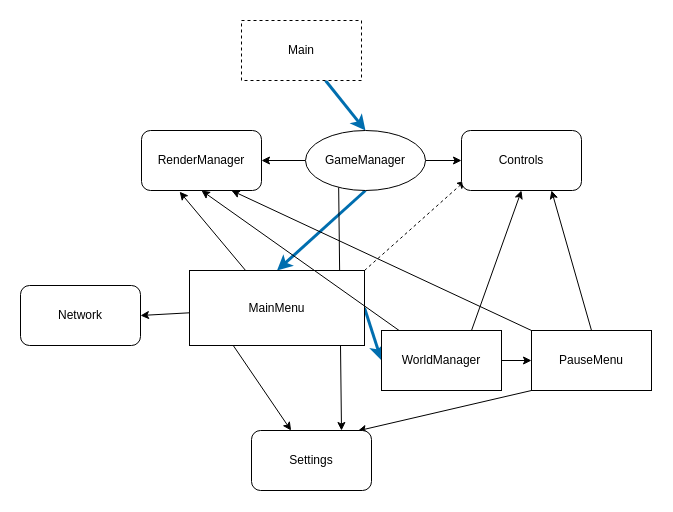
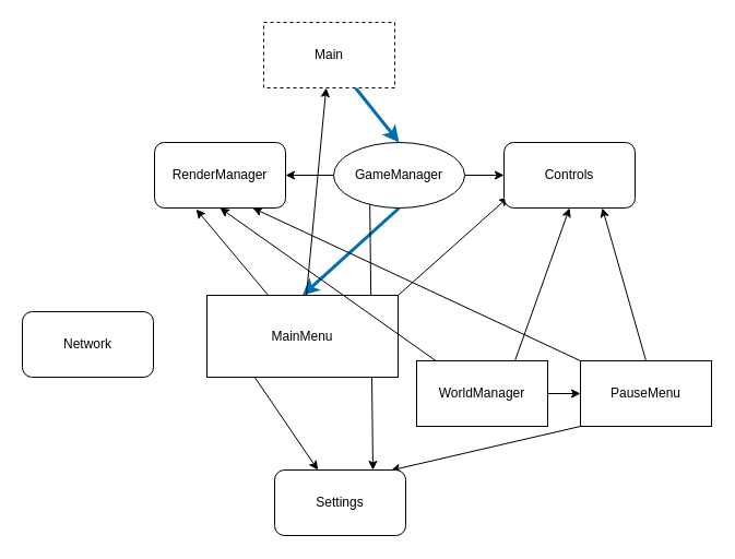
- <mxCell id="11" style="edgeStyle=none;html=1;exitX=1;exitY=0;exitDx=0;exitDy=0;entryX=0.033;entryY=0.833;entryDx=0;entryDy=0;entryPerimeter=0;dashed=1;" parent="1" source="15" target="16" edge="1"><mxGeometry relative="1" as="geometry"><mxPoint x="465" y="180" as="targetPoint" /></mxGeometry></mxCell>
+ <mxCell id="11" style="edgeStyle=none;html=1;exitX=1;exitY=0;exitDx=0;exitDy=0;entryX=0.033;entryY=0.833;entryDx=0;entryDy=0;entryPerimeter=0;" parent="1" source="15" target="16" edge="1"><mxGeometry relative="1" as="geometry"><mxPoint x="465" y="180" as="targetPoint" /></mxGeometry></mxCell>
- <mxCell id="12" style="edgeStyle=none;html=1;entryX=1;entryY=0.5;entryDx=0;entryDy=0;" parent="1" source="15" target="17" edge="1"><mxGeometry relative="1" as="geometry" /></mxCell>
+ <mxCell id="12" style="edgeStyle=none;html=1;" parent="1" source="15" target="3" edge="1"><mxGeometry relative="1" as="geometry" /></mxCell>
- <mxCell id="13" style="edgeStyle=none;html=1;exitX=1;exitY=0.5;exitDx=0;exitDy=0;entryX=0;entryY=0.5;entryDx=0;entryDy=0;strokeWidth=3;fillColor=#1ba1e2;strokeColor=#006EAF;" parent="1" source="15" target="21" edge="1"><mxGeometry relative="1" as="geometry" /></mxCell>
